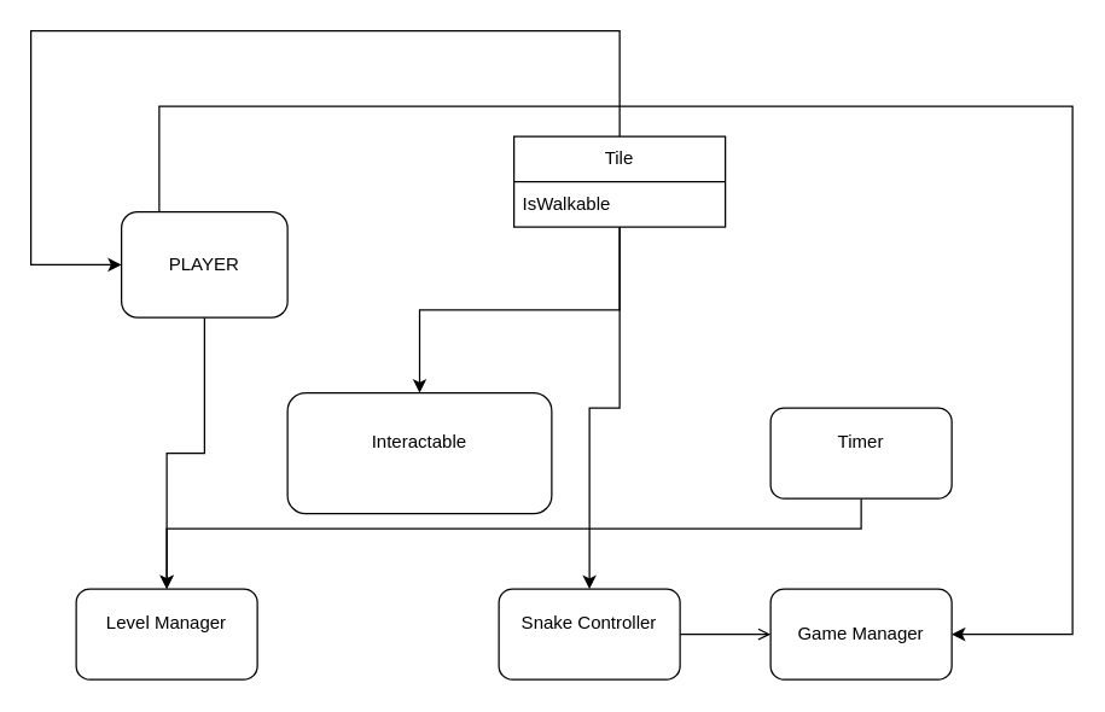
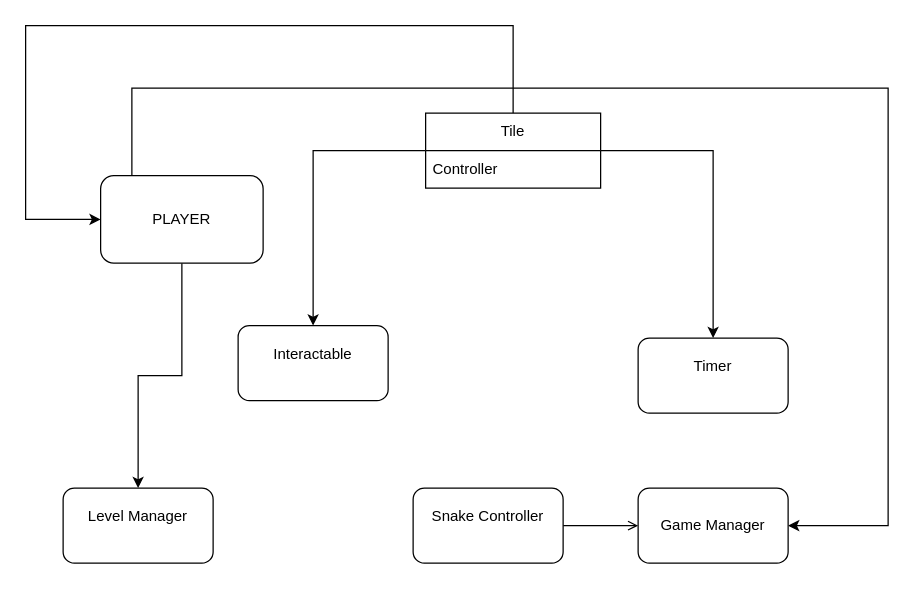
- <mxCell id="16" value="IsWalkable" style="text;strokeColor=none;fillColor=none;align=left;verticalAlign=middle;spacingLeft=4;spacingRight=4;overflow=hidden;points=[[0,0.5],[1,0.5]];portConstraint=eastwest;rotatable=0;whiteSpace=wrap;html=1;" vertex="1" parent="15"><mxGeometry y="30" width="140" height="30" as="geometry" /></mxCell>
+ <mxCell id="16" value="Controller" style="text;strokeColor=none;fillColor=none;align=left;verticalAlign=middle;spacingLeft=4;spacingRight=4;overflow=hidden;points=[[0,0.5],[1,0.5]];portConstraint=eastwest;rotatable=0;whiteSpace=wrap;html=1;" vertex="1" parent="15"><mxGeometry y="30" width="140" height="30" as="geometry" /></mxCell>
- <mxCell id="4" value="PLAYER" style="rounded=1;whiteSpace=wrap;html=1;" vertex="1" parent="1"><mxGeometry x="80" y="140" width="110" height="70" as="geometry" /></mxCell>
+ <mxCell id="4" value="PLAYER" style="rounded=1;whiteSpace=wrap;html=1;" vertex="1" parent="1"><mxGeometry x="80" y="140" width="130" height="70" as="geometry" /></mxCell>
- <mxCell id="13" style="edgeStyle=orthogonalEdgeStyle;rounded=0;orthogonalLoop=1;jettySize=auto;html=1;" edge="1" parent="1" source="15" target="10"><mxGeometry relative="1" as="geometry" /></mxCell>
+ <mxCell id="13" style="edgeStyle=orthogonalEdgeStyle;rounded=0;orthogonalLoop=1;jettySize=auto;html=1;" edge="1" parent="1" source="15" target="6"><mxGeometry relative="1" as="geometry" /></mxCell>
- <mxCell id="7" value="&lt;div&gt;Interactable&lt;/div&gt;&lt;div&gt;&lt;br&gt;&lt;/div&gt;" style="rounded=1;whiteSpace=wrap;html=1;" vertex="1" parent="1"><mxGeometry x="190" y="260" width="175" height="80" as="geometry" /></mxCell>
+ <mxCell id="7" value="&lt;div&gt;Interactable&lt;/div&gt;&lt;div&gt;&lt;br&gt;&lt;/div&gt;" style="rounded=1;whiteSpace=wrap;html=1;" vertex="1" parent="1"><mxGeometry x="190" y="260" width="120" height="60" as="geometry" /></mxCell>
- <mxCell id="5" style="edgeStyle=orthogonalEdgeStyle;rounded=0;orthogonalLoop=1;jettySize=auto;html=1;" edge="1" parent="1" source="6" target="8"><mxGeometry relative="1" as="geometry"><Array as="points"><mxPoint x="570" y="350" /><mxPoint x="110" y="350" /></Array></mxGeometry></mxCell>
